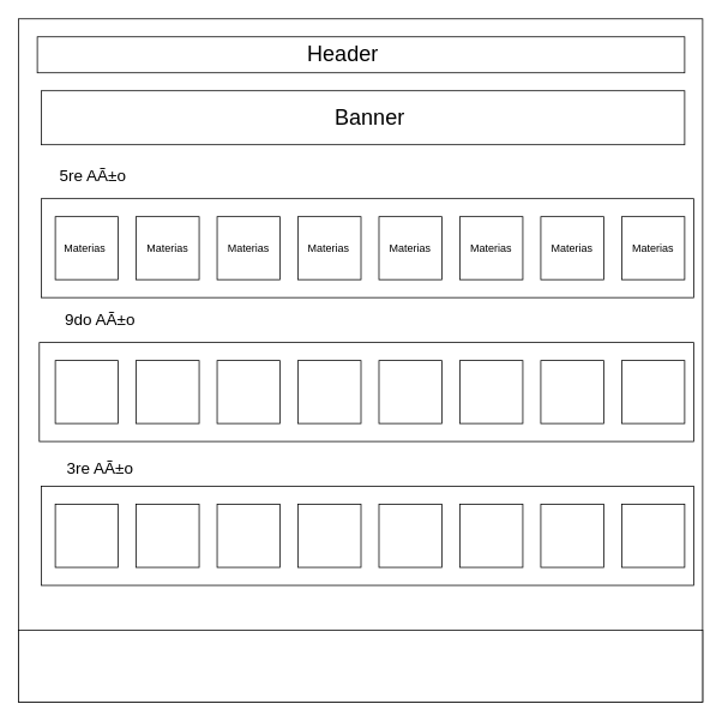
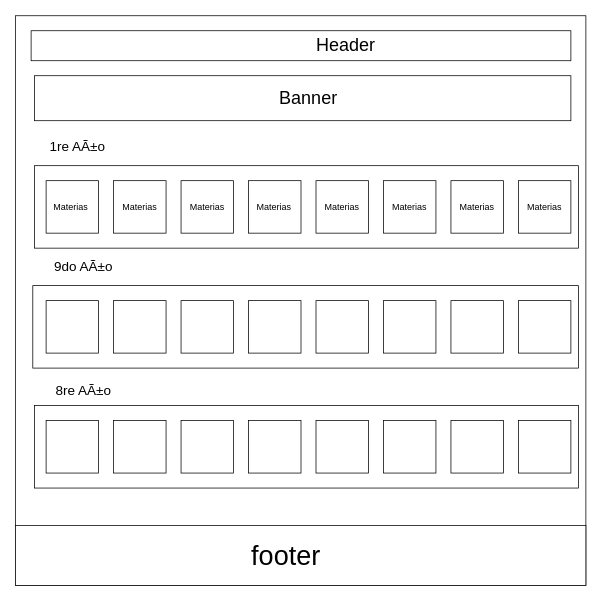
- <mxCell id="44" value="&lt;font style=&quot;font-size: 24px;&quot;&gt;Header&lt;/font&gt;" style="text;html=1;align=center;verticalAlign=middle;whiteSpace=wrap;rounded=0;" vertex="1" parent="1"><mxGeometry x="351" y="45" width="60" height="30" as="geometry" /></mxCell>
+ <mxCell id="44" value="&lt;font style=&quot;font-size: 24px;&quot;&gt;Header&lt;/font&gt;" style="text;html=1;align=center;verticalAlign=middle;whiteSpace=wrap;rounded=0;" vertex="1" parent="1"><mxGeometry x="431" y="45" width="60" height="30" as="geometry" /></mxCell>
- <mxCell id="31" value="&lt;font style=&quot;font-size: 18px;&quot;&gt;5re AÃ±o&lt;/font&gt;" style="text;html=1;align=center;verticalAlign=middle;whiteSpace=wrap;rounded=0;" vertex="1" parent="1"><mxGeometry x="43.25" y="170" width="120" height="50" as="geometry" /></mxCell>
+ <mxCell id="31" value="&lt;font style=&quot;font-size: 18px;&quot;&gt;1re AÃ±o&lt;/font&gt;" style="text;html=1;align=center;verticalAlign=middle;whiteSpace=wrap;rounded=0;" vertex="1" parent="1"><mxGeometry x="43.25" y="170" width="120" height="50" as="geometry" /></mxCell>
- <mxCell id="33" value="&lt;font style=&quot;font-size: 18px;&quot;&gt;3re AÃ±o&lt;/font&gt;" style="text;html=1;align=center;verticalAlign=middle;whiteSpace=wrap;rounded=0;" vertex="1" parent="1"><mxGeometry x="72.12" y="500" width="77.75" height="40" as="geometry" /></mxCell>
+ <mxCell id="33" value="&lt;font style=&quot;font-size: 18px;&quot;&gt;8re AÃ±o&lt;/font&gt;" style="text;html=1;align=center;verticalAlign=middle;whiteSpace=wrap;rounded=0;" vertex="1" parent="1"><mxGeometry x="72.12" y="500" width="77.75" height="40" as="geometry" /></mxCell>
+ <mxCell id="46" value="&lt;font style=&quot;font-size: 36px;&quot;&gt;footer&lt;/font&gt;" style="text;html=1;align=center;verticalAlign=middle;whiteSpace=wrap;rounded=0;" vertex="1" parent="1"><mxGeometry x="221" y="700" width="320" height="80" as="geometry" /></mxCell>
